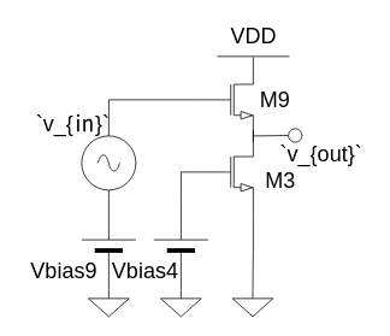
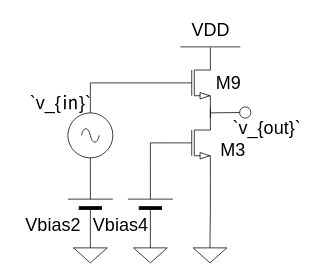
- <mxCell id="22" value="&lt;span style=&quot;font-size: 24px;&quot;&gt;Vbias9&lt;/span&gt;" style="text;html=1;align=center;verticalAlign=middle;resizable=0;points=[];autosize=1;strokeColor=none;fillColor=none;fontSize=11;fontFamily=Helvetica;fontColor=default;" parent="1" vertex="1"><mxGeometry x="20" y="280" width="100" height="40" as="geometry" /></mxCell>
+ <mxCell id="22" value="&lt;span style=&quot;font-size: 24px;&quot;&gt;Vbias2&lt;/span&gt;" style="text;html=1;align=center;verticalAlign=middle;resizable=0;points=[];autosize=1;strokeColor=none;fillColor=none;fontSize=11;fontFamily=Helvetica;fontColor=default;" parent="1" vertex="1"><mxGeometry x="20" y="280" width="100" height="40" as="geometry" /></mxCell>
